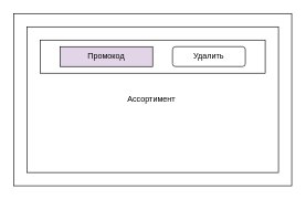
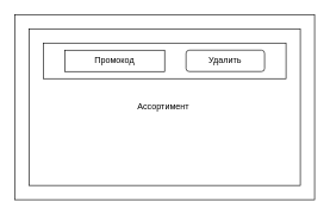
- <mxCell id="5" value="Промокод" style="rounded=0;whiteSpace=wrap;html=1;fillColor=#e1d5e7;" vertex="1" parent="1"><mxGeometry x="90" y="70" width="140" height="30" as="geometry" /></mxCell>
+ <mxCell id="5" value="Промокод" style="rounded=0;whiteSpace=wrap;html=1;" vertex="1" parent="1"><mxGeometry x="90" y="70" width="140" height="30" as="geometry" /></mxCell>
